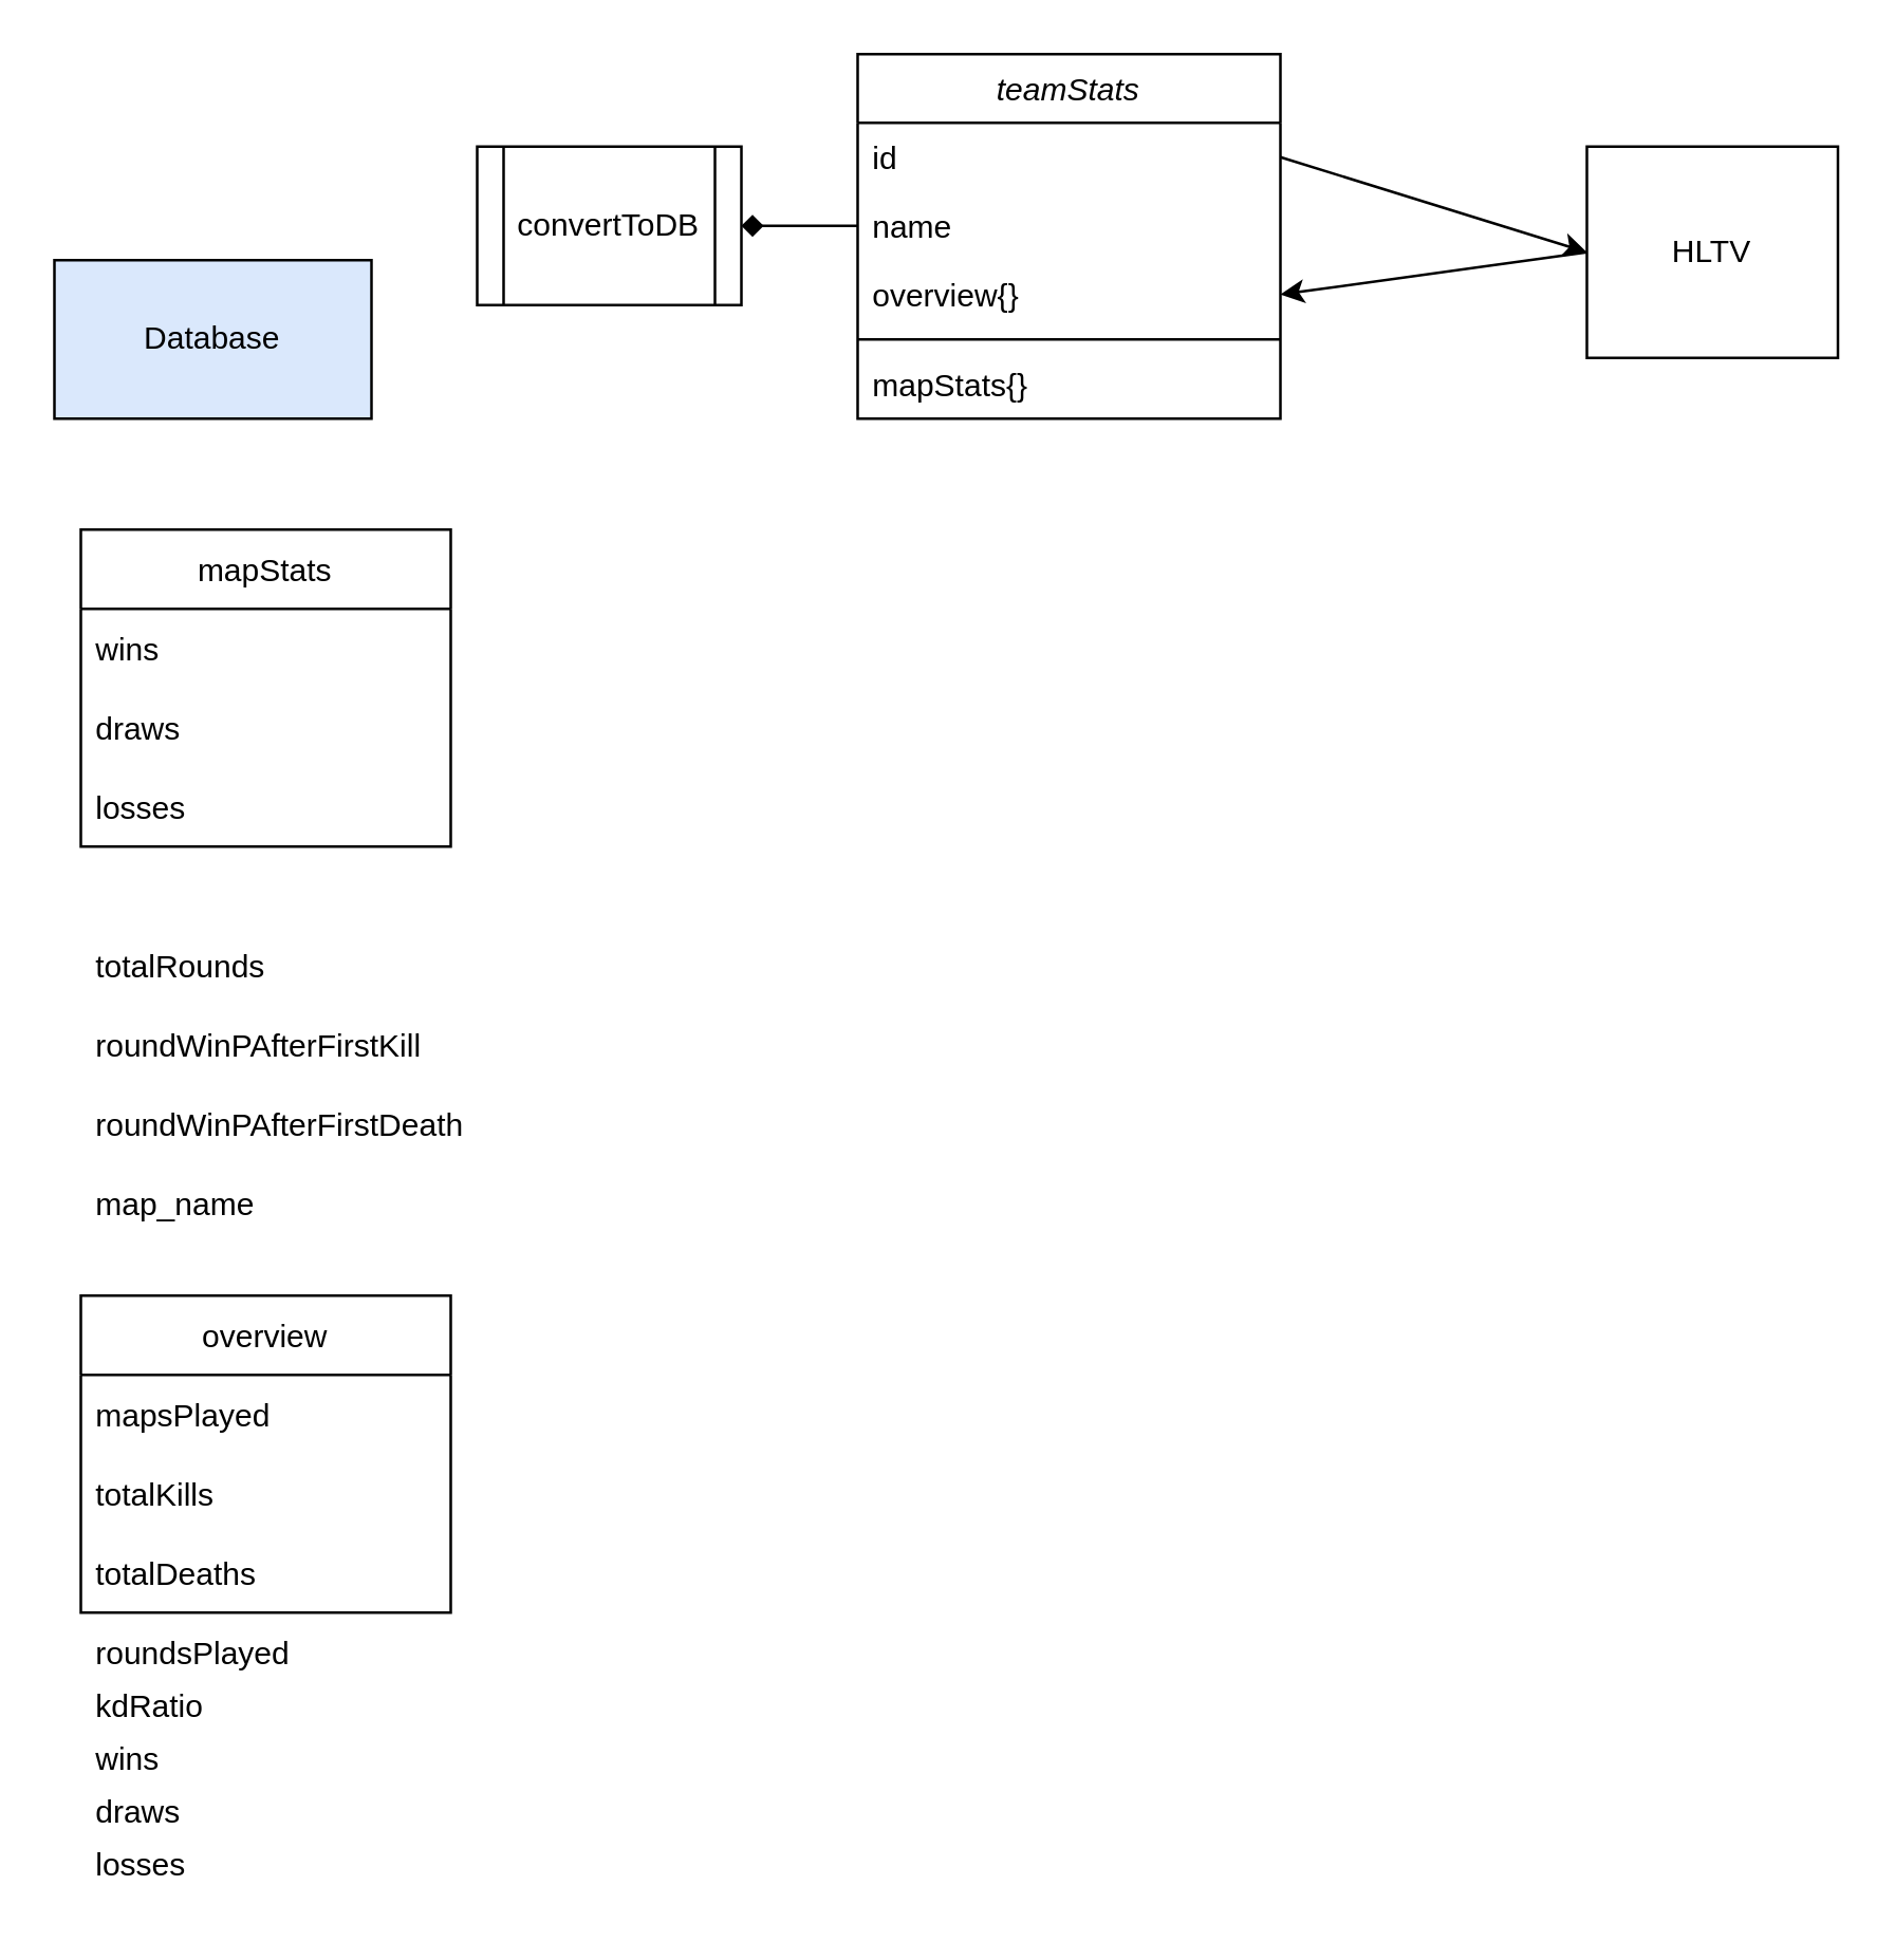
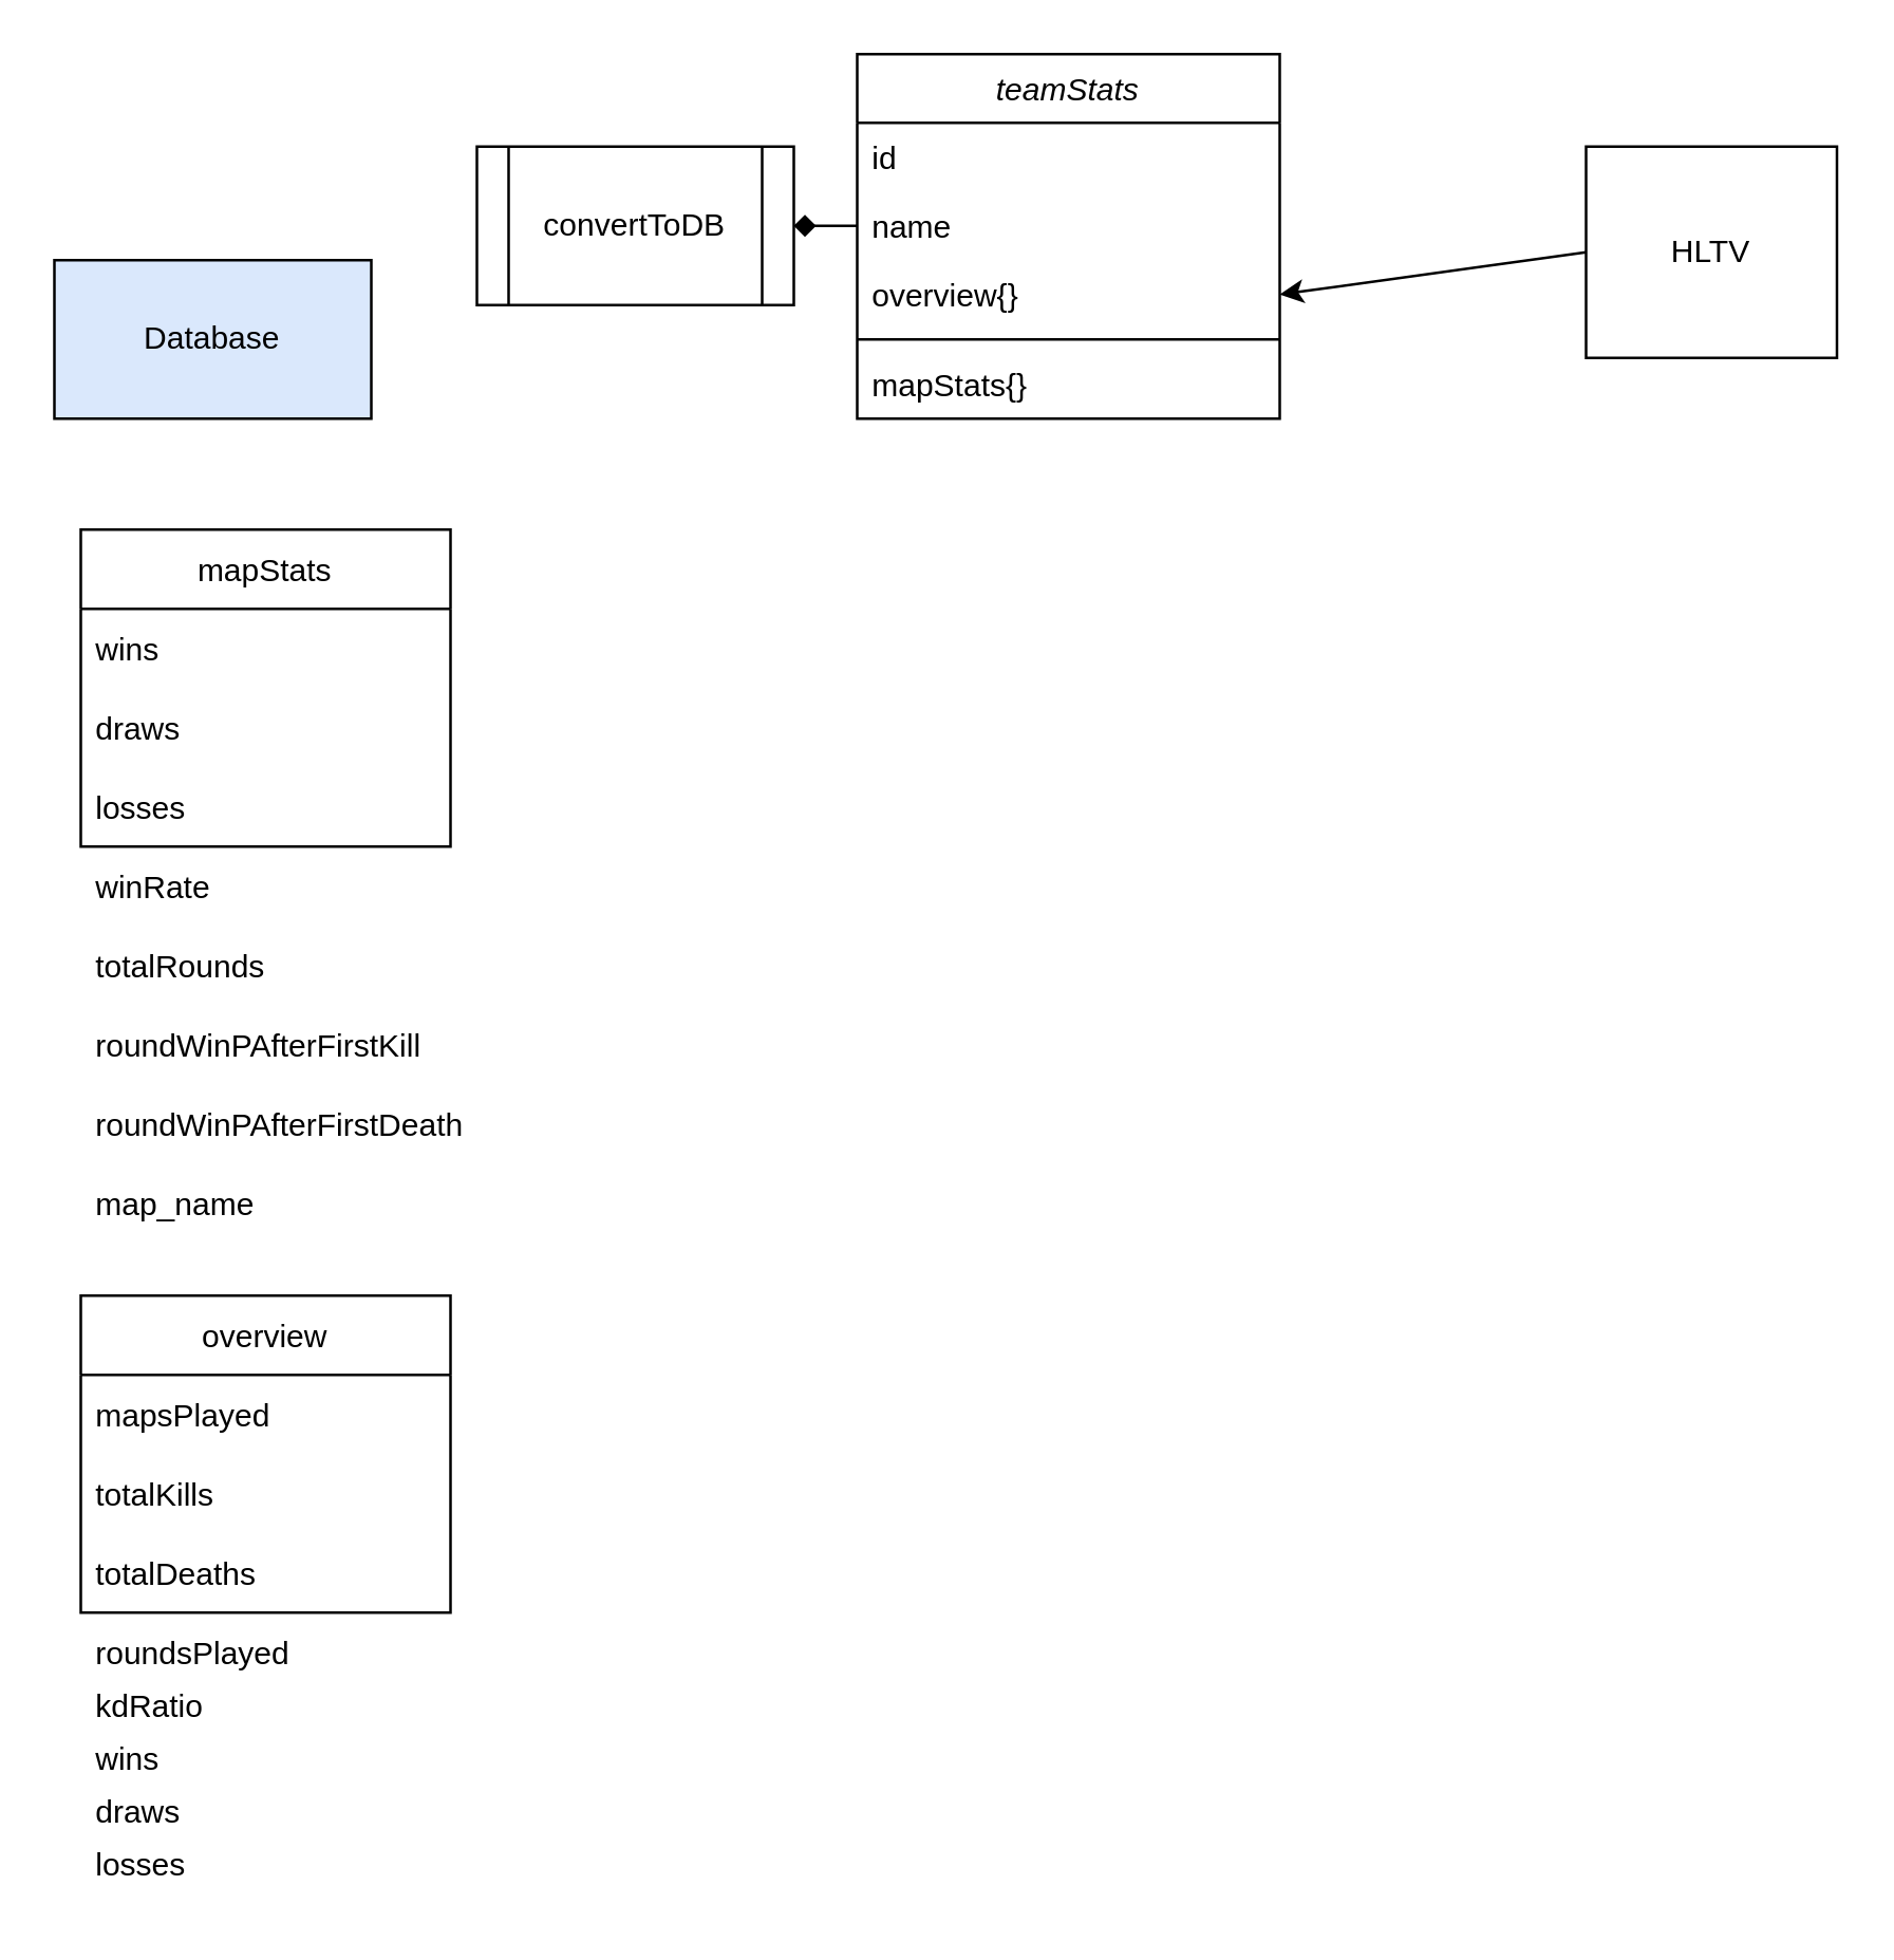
- <mxCell id="13" style="edgeStyle=none;rounded=0;orthogonalLoop=1;jettySize=auto;html=1;exitX=1;exitY=0.5;exitDx=0;exitDy=0;entryX=0;entryY=0.5;entryDx=0;entryDy=0;" parent="1" source="3" target="12" edge="1"><mxGeometry relative="1" as="geometry" /></mxCell>
- <mxCell id="9" value="convertToDB" style="shape=process;whiteSpace=wrap;html=1;backgroundOutline=1;" parent="1" vertex="1"><mxGeometry x="180" y="55" width="100" height="60" as="geometry" /></mxCell>
+ <mxCell id="9" value="convertToDB" style="shape=process;whiteSpace=wrap;html=1;backgroundOutline=1;" parent="1" vertex="1"><mxGeometry x="180" y="55" width="120" height="60" as="geometry" /></mxCell>
+ <mxCell id="27" value="winRate" style="text;strokeColor=none;fillColor=none;align=left;verticalAlign=middle;spacingLeft=4;spacingRight=4;overflow=hidden;points=[[0,0.5],[1,0.5]];portConstraint=eastwest;rotatable=0;" parent="1" vertex="1"><mxGeometry x="30" y="320" width="140" height="30" as="geometry" /></mxCell>
